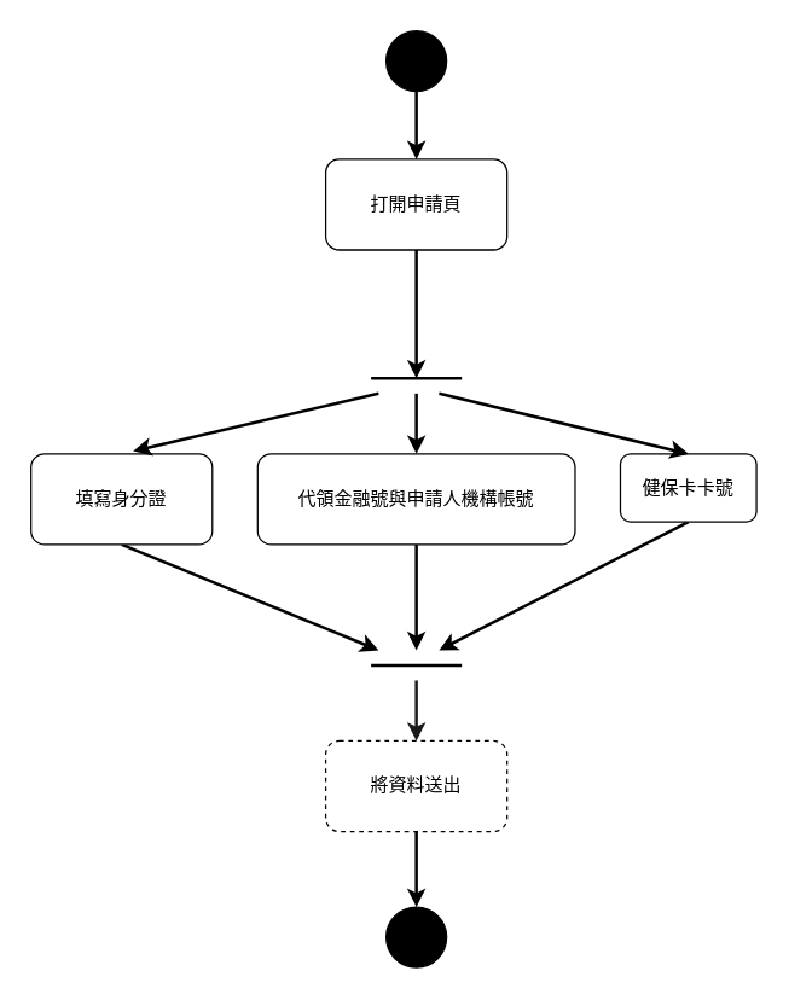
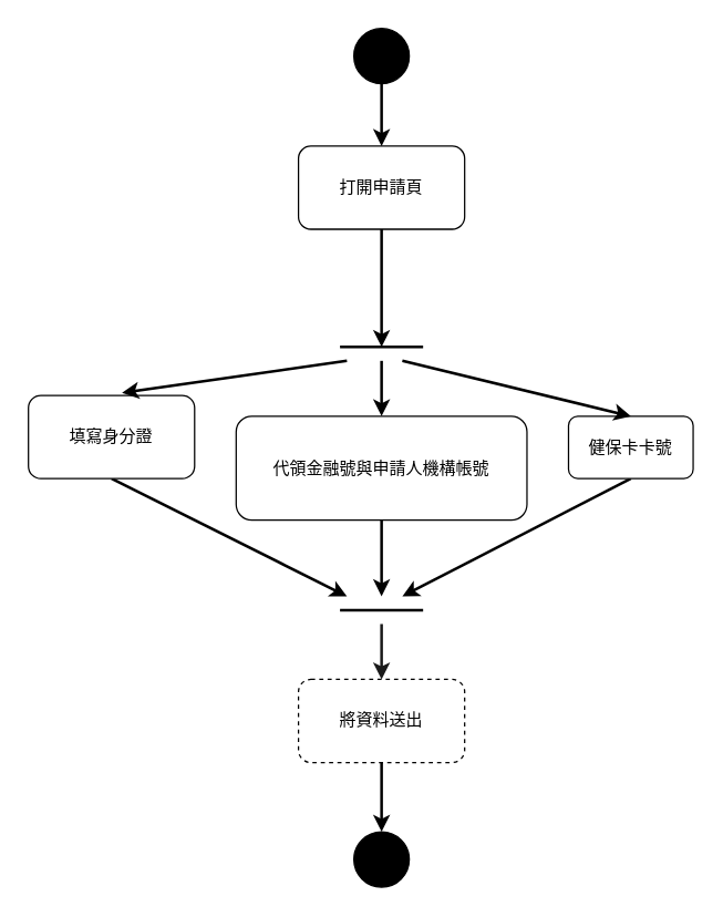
- <mxCell id="3" value="填寫身分證" style="rounded=1;whiteSpace=wrap;html=1;" vertex="1" parent="1"><mxGeometry x="20" y="300" width="120" height="60" as="geometry" /></mxCell>
+ <mxCell id="3" value="填寫身分證" style="rounded=1;whiteSpace=wrap;html=1;" vertex="1" parent="1"><mxGeometry x="20" y="285" width="120" height="60" as="geometry" /></mxCell>
- <mxCell id="6" value="代領金融號與申請人機構帳號" style="rounded=1;whiteSpace=wrap;html=1;" vertex="1" parent="1"><mxGeometry x="170" y="300" width="210" height="60" as="geometry" /></mxCell>
+ <mxCell id="6" value="代領金融號與申請人機構帳號" style="rounded=1;whiteSpace=wrap;html=1;" vertex="1" parent="1"><mxGeometry x="170" y="300" width="210" height="75" as="geometry" /></mxCell>
